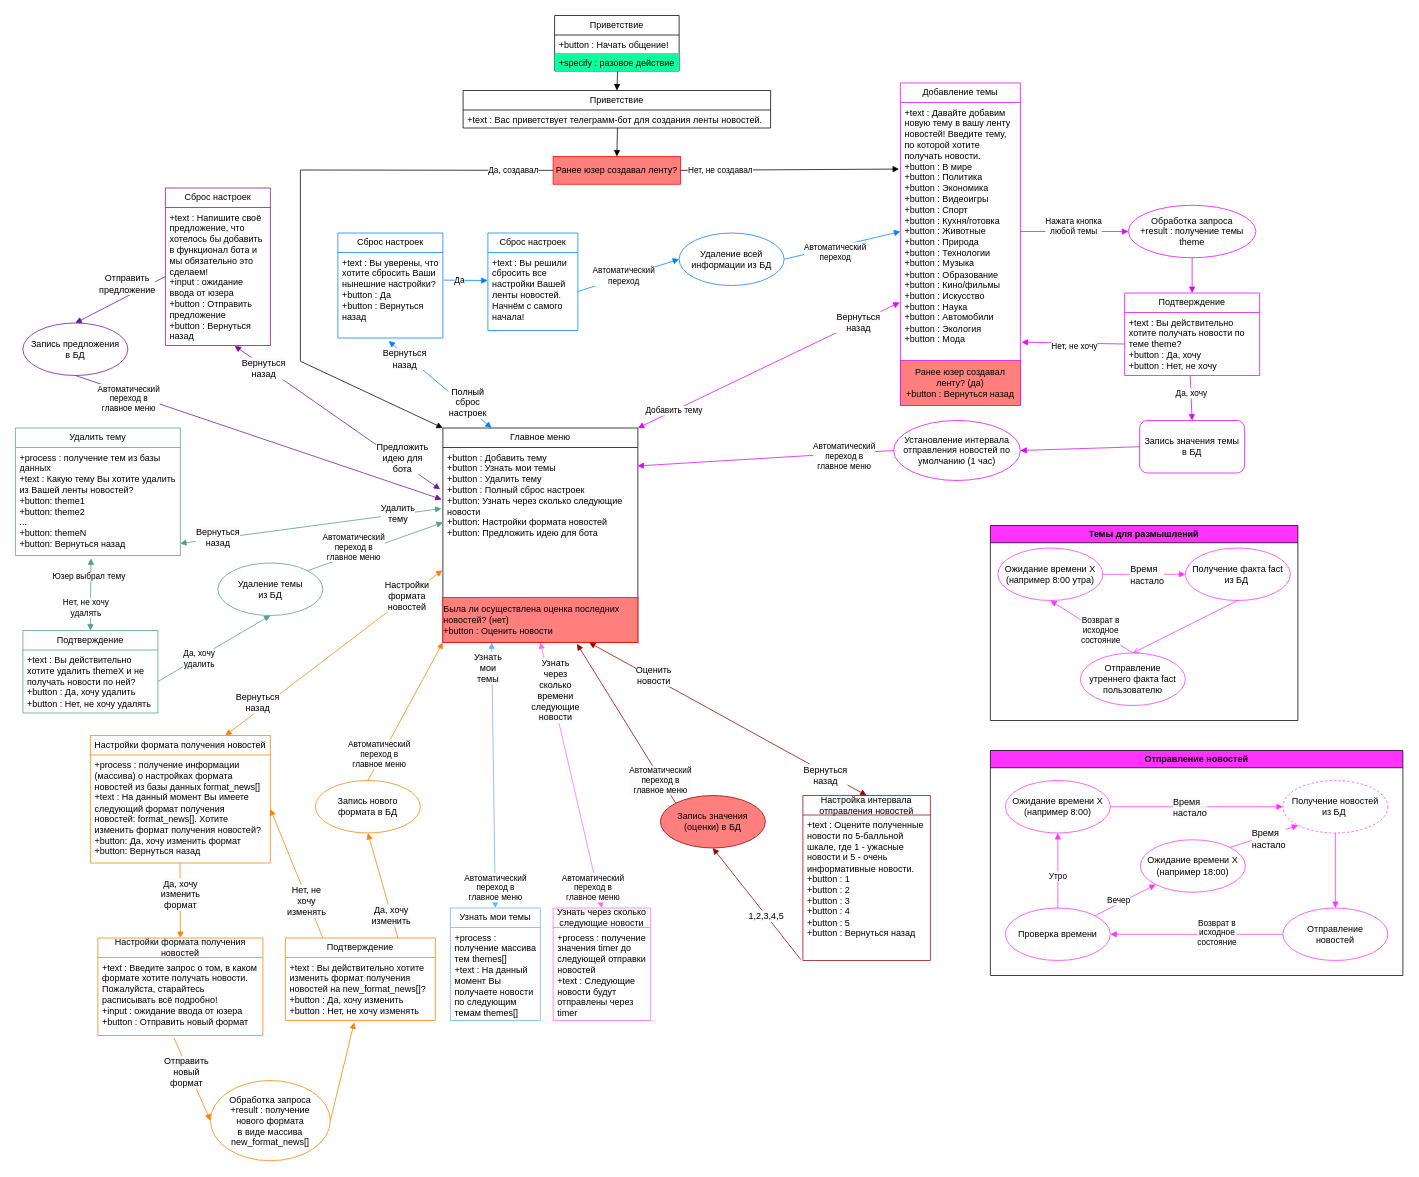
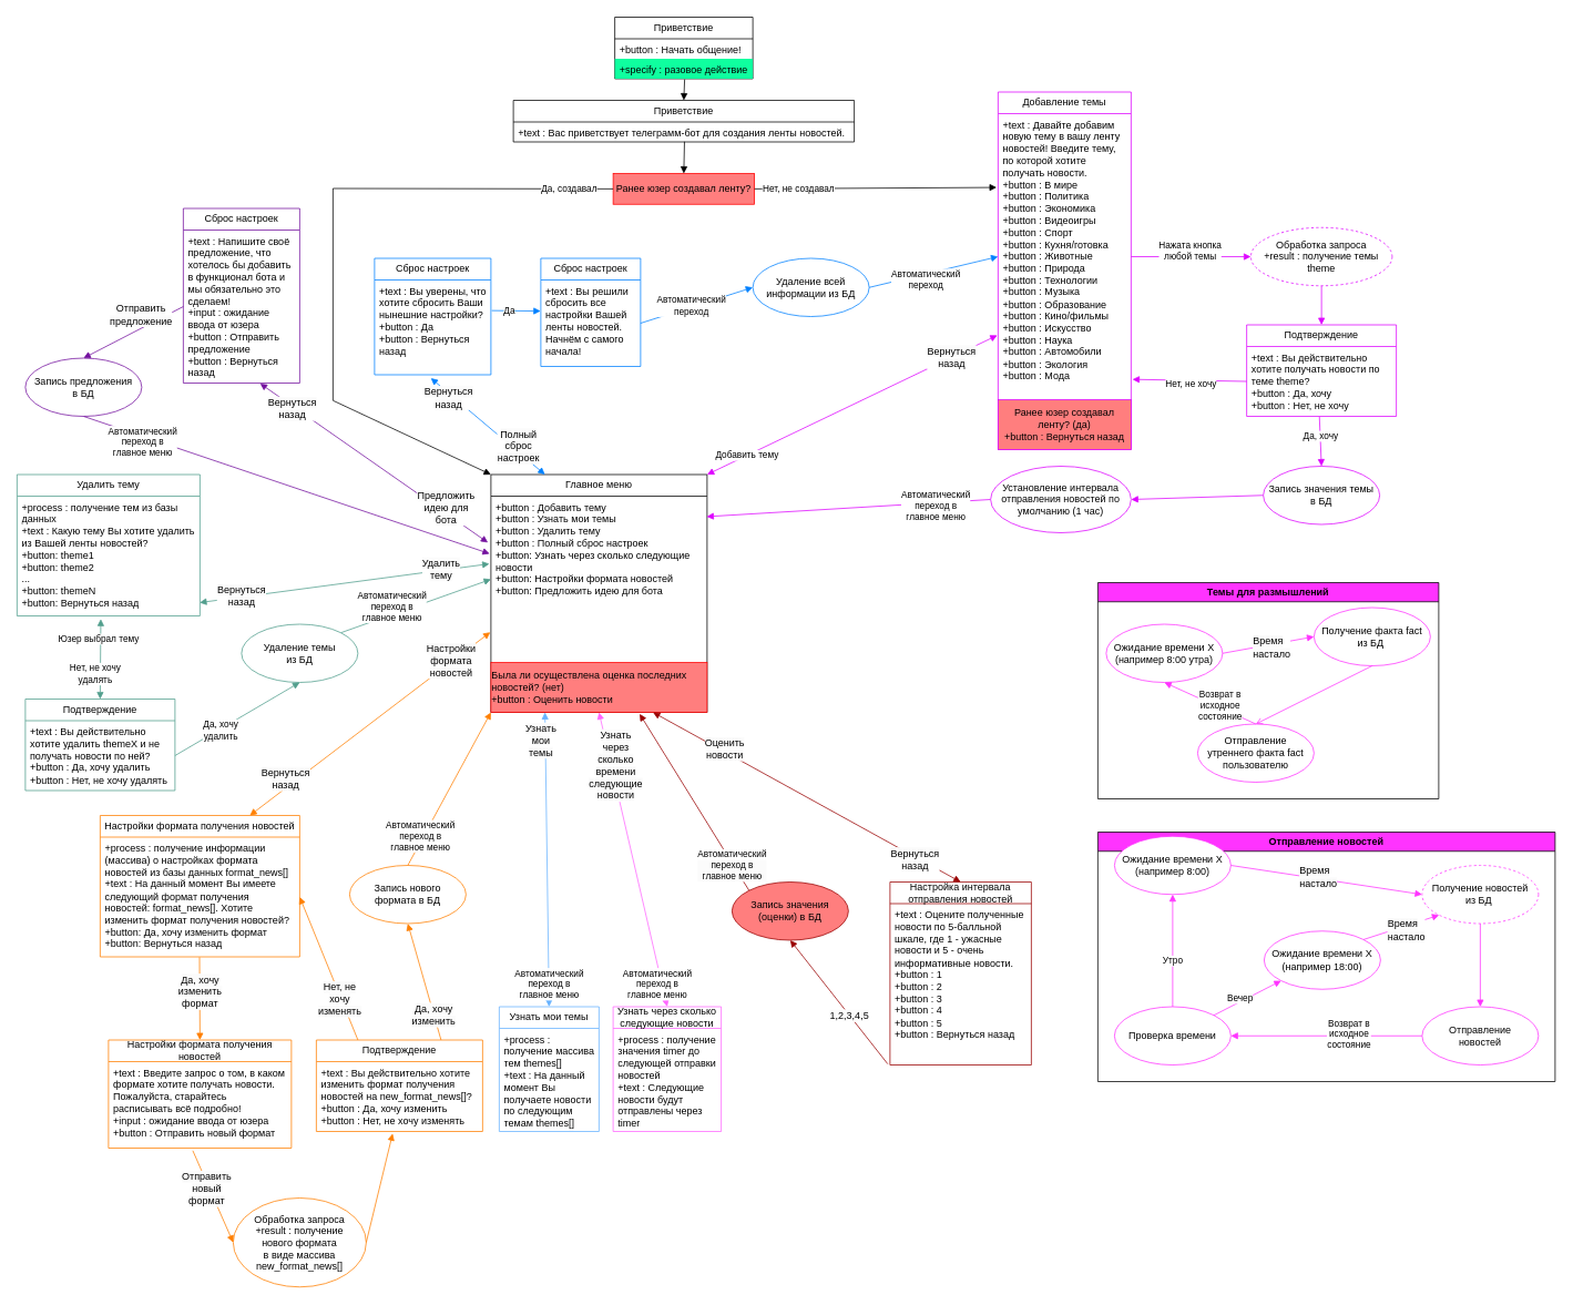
- <mxCell id="54" value="Обработка запроса&lt;div&gt;+result : получение темы theme&lt;/div&gt;" style="ellipse;whiteSpace=wrap;html=1;strokeColor=#DE05FF;" parent="1" vertex="1"><mxGeometry x="1504" y="273" width="170" height="70" as="geometry" /></mxCell>
+ <mxCell id="54" value="Обработка запроса&lt;div&gt;+result : получение темы theme&lt;/div&gt;" style="ellipse;whiteSpace=wrap;html=1;strokeColor=#DE05FF;dashed=1;" parent="1" vertex="1"><mxGeometry x="1504" y="273" width="170" height="70" as="geometry" /></mxCell>
- <mxCell id="20" value="Запись значения темы&lt;div&gt;в БД&lt;/div&gt;" style="whiteSpace=wrap;html=1;strokeColor=#DE05FF;rounded=1;" parent="1" vertex="1"><mxGeometry x="1519" y="560" width="140" height="70" as="geometry" /></mxCell>
+ <mxCell id="20" value="Запись значения темы&lt;div&gt;в БД&lt;/div&gt;" style="ellipse;whiteSpace=wrap;html=1;strokeColor=#DE05FF;" parent="1" vertex="1"><mxGeometry x="1519" y="560" width="140" height="70" as="geometry" /></mxCell>
- <mxCell id="120" value="Ожидание времени Х&lt;div&gt;(например 8:00 утра)&lt;/div&gt;" style="ellipse;whiteSpace=wrap;html=1;strokeColor=#FF33FF;" parent="119" vertex="1"><mxGeometry x="10" y="30" width="140" height="70" as="geometry" /></mxCell>
+ <mxCell id="120" value="Ожидание времени Х&lt;div&gt;(например 8:00 утра)&lt;/div&gt;" style="ellipse;whiteSpace=wrap;html=1;strokeColor=#FF33FF;" parent="119" vertex="1"><mxGeometry x="10" y="50" width="140" height="70" as="geometry" /></mxCell>
- <mxCell id="131" value="Ожидание времени Х&lt;div&gt;(например 8:00)&lt;/div&gt;" style="ellipse;whiteSpace=wrap;html=1;strokeColor=#FF33FF;" vertex="1" parent="130"><mxGeometry x="20" y="40" width="140" height="70" as="geometry" /></mxCell>
+ <mxCell id="131" value="Ожидание времени Х&lt;div&gt;(например 8:00)&lt;/div&gt;" style="ellipse;whiteSpace=wrap;html=1;strokeColor=#FF33FF;" vertex="1" parent="130"><mxGeometry x="20" y="5" width="140" height="70" as="geometry" /></mxCell>
